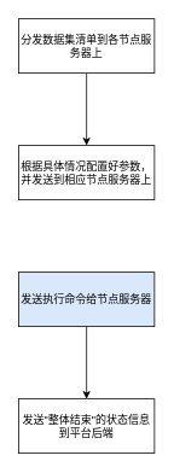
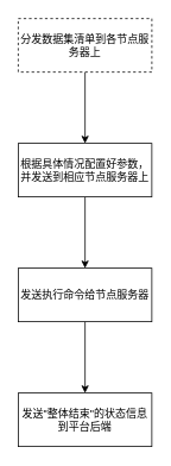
- <mxCell id="3" value="分发数据集清单到各节点服务器上" style="rounded=0;whiteSpace=wrap;html=1;" vertex="1" parent="1"><mxGeometry x="20" y="20" width="150" height="60" as="geometry" /></mxCell>
+ <mxCell id="3" value="分发数据集清单到各节点服务器上" style="rounded=0;whiteSpace=wrap;html=1;dashed=1;" vertex="1" parent="1"><mxGeometry x="20" y="20" width="150" height="60" as="geometry" /></mxCell>
+ <mxCell id="4" value="" style="edgeStyle=orthogonalEdgeStyle;rounded=0;orthogonalLoop=1;jettySize=auto;html=1;" edge="1" parent="1" source="5" target="7"><mxGeometry relative="1" as="geometry" /></mxCell>
- <mxCell id="7" value="发送执行命令给节点服务器" style="rounded=0;whiteSpace=wrap;html=1;fillColor=#dae8fc;" vertex="1" parent="1"><mxGeometry x="20" y="300" width="150" height="60" as="geometry" /></mxCell>
+ <mxCell id="7" value="发送执行命令给节点服务器" style="rounded=0;whiteSpace=wrap;html=1;" vertex="1" parent="1"><mxGeometry x="20" y="300" width="150" height="60" as="geometry" /></mxCell>
